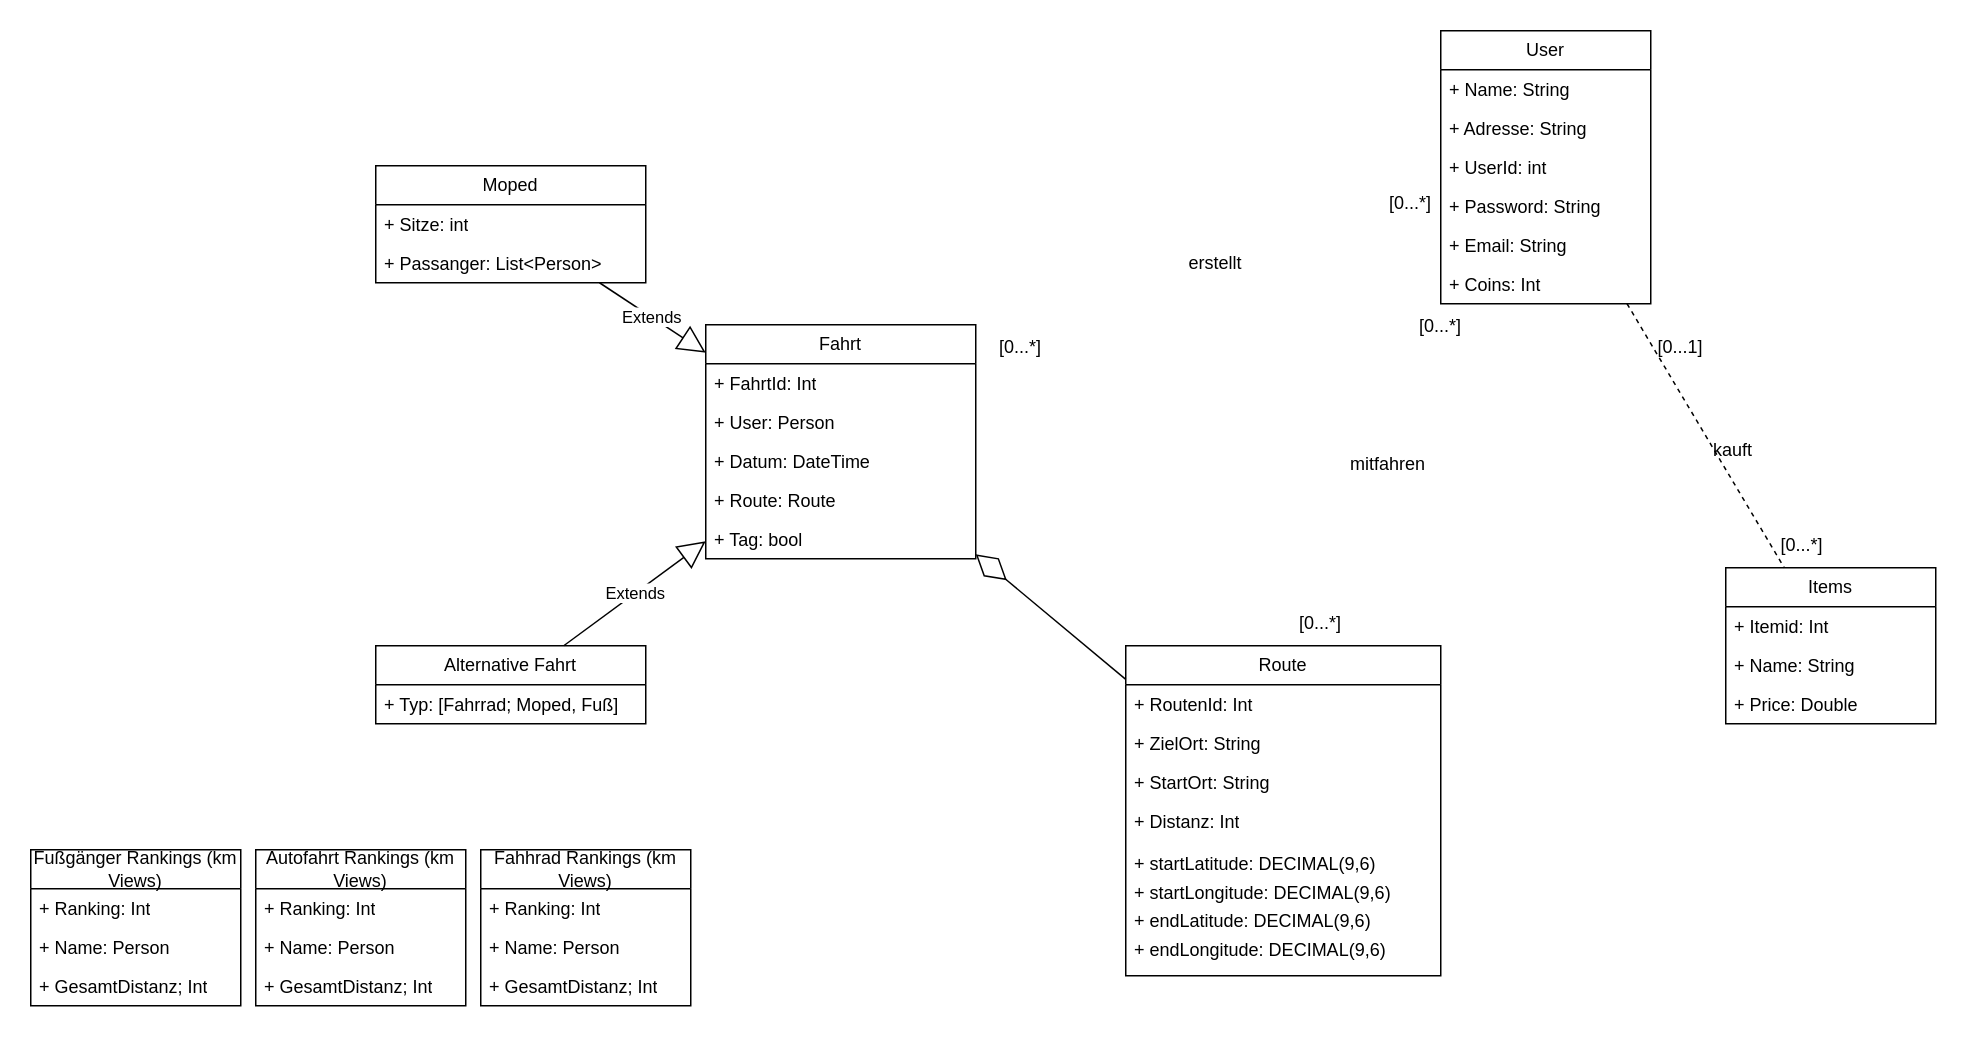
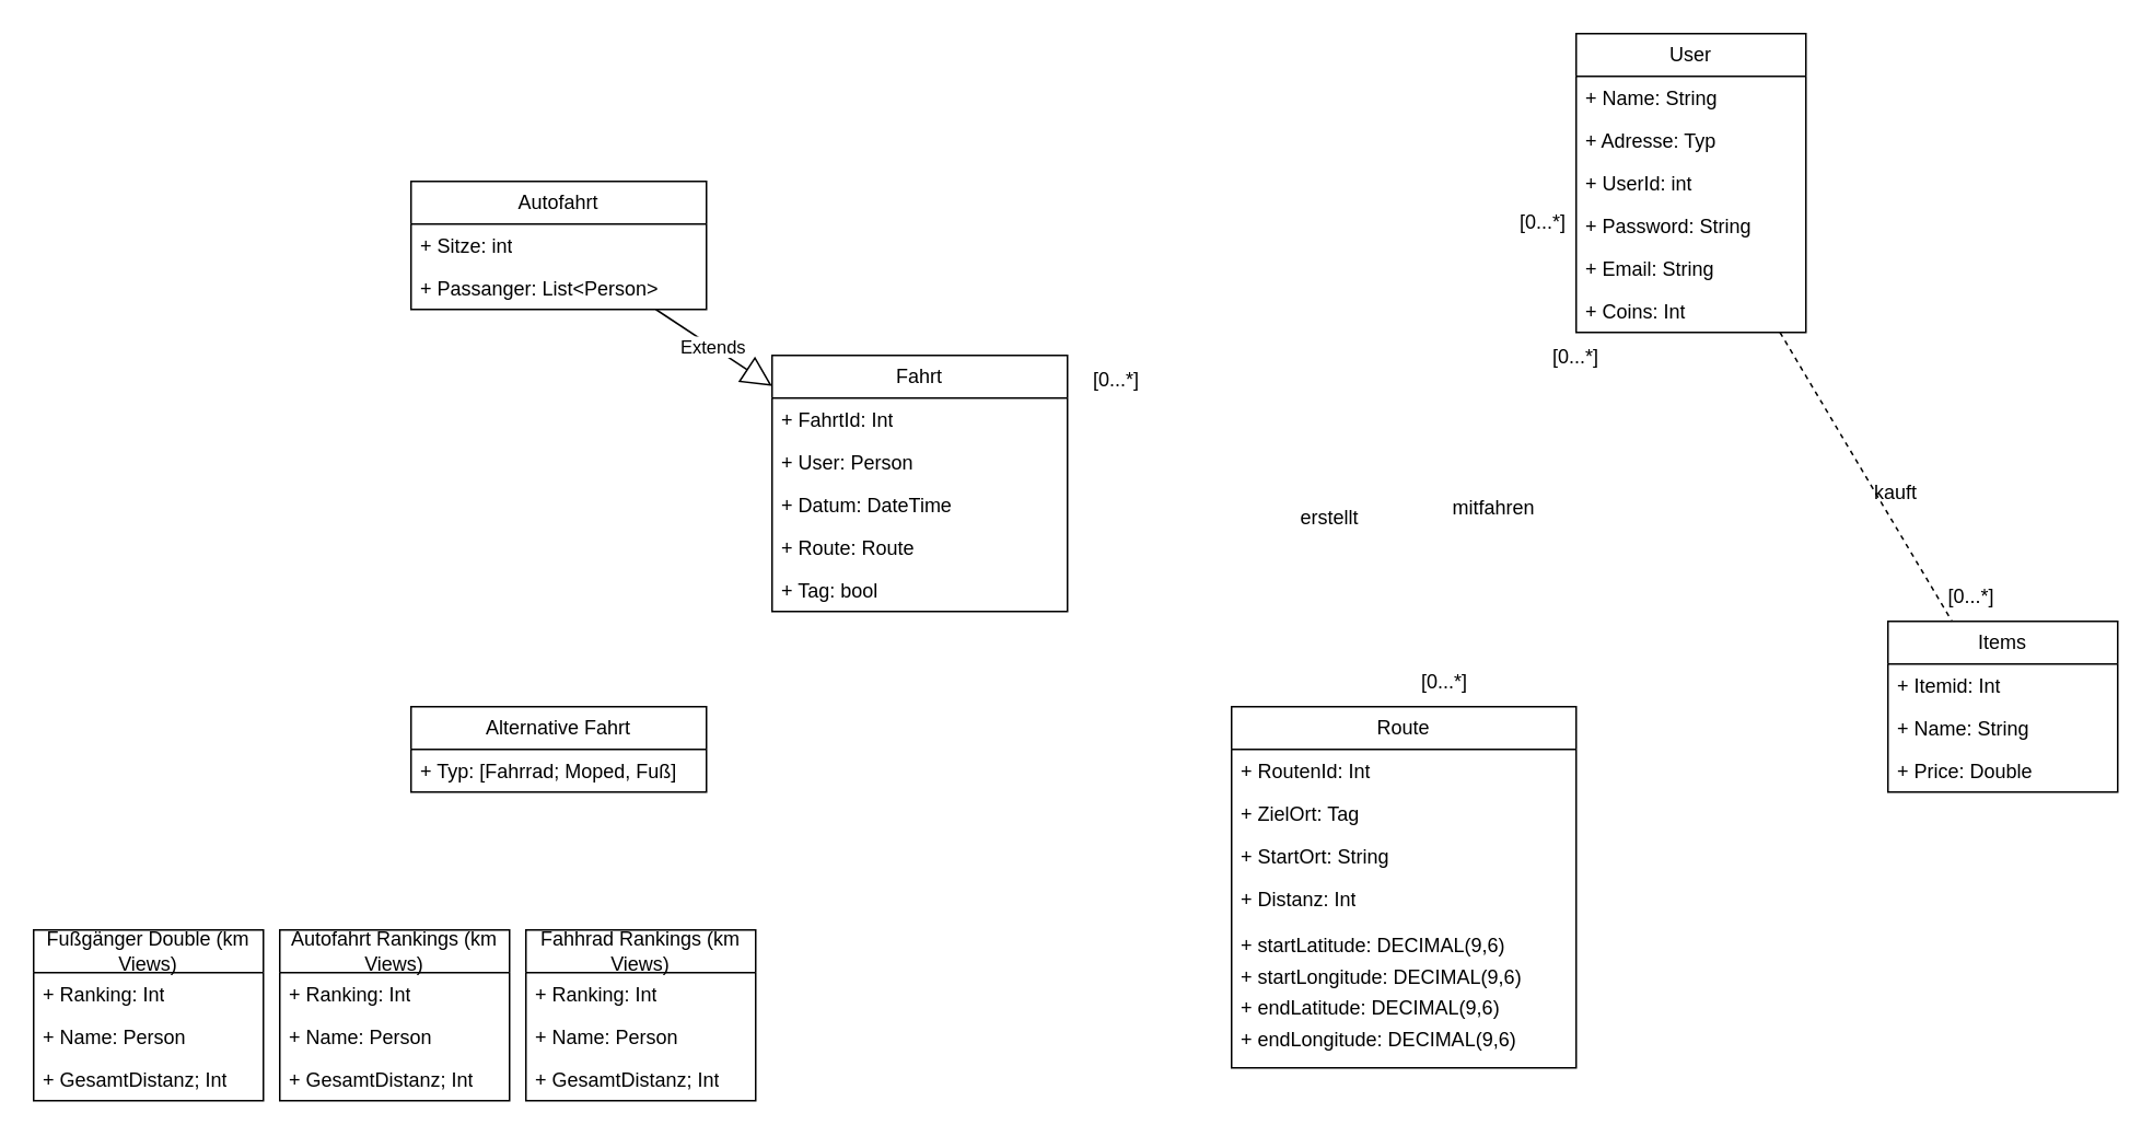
- <mxCell id="4" value="+ Adresse: String" style="text;strokeColor=none;fillColor=none;align=left;verticalAlign=top;spacingLeft=4;spacingRight=4;overflow=hidden;rotatable=0;points=[[0,0.5],[1,0.5]];portConstraint=eastwest;whiteSpace=wrap;html=1;" parent="2" vertex="1"><mxGeometry y="52" width="140" height="26" as="geometry" /></mxCell>
+ <mxCell id="4" value="+ Adresse: Typ" style="text;strokeColor=none;fillColor=none;align=left;verticalAlign=top;spacingLeft=4;spacingRight=4;overflow=hidden;rotatable=0;points=[[0,0.5],[1,0.5]];portConstraint=eastwest;whiteSpace=wrap;html=1;" parent="2" vertex="1"><mxGeometry y="52" width="140" height="26" as="geometry" /></mxCell>
- <mxCell id="9" value="Moped" style="swimlane;fontStyle=0;childLayout=stackLayout;horizontal=1;startSize=26;fillColor=none;horizontalStack=0;resizeParent=1;resizeParentMax=0;resizeLast=0;collapsible=1;marginBottom=0;whiteSpace=wrap;html=1;" parent="1" vertex="1"><mxGeometry x="250" y="110" width="180" height="78" as="geometry" /></mxCell>
+ <mxCell id="9" value="Autofahrt" style="swimlane;fontStyle=0;childLayout=stackLayout;horizontal=1;startSize=26;fillColor=none;horizontalStack=0;resizeParent=1;resizeParentMax=0;resizeLast=0;collapsible=1;marginBottom=0;whiteSpace=wrap;html=1;" parent="1" vertex="1"><mxGeometry x="250" y="110" width="180" height="78" as="geometry" /></mxCell>
- <mxCell id="45" value="erstellt" style="text;html=1;align=center;verticalAlign=middle;whiteSpace=wrap;rounded=0;" parent="1" vertex="1"><mxGeometry x="780" y="160" width="60" height="30" as="geometry" /></mxCell>
+ <mxCell id="45" value="erstellt" style="text;html=1;align=center;verticalAlign=middle;whiteSpace=wrap;rounded=0;" parent="1" vertex="1"><mxGeometry x="780" y="300" width="60" height="30" as="geometry" /></mxCell>
- <mxCell id="49" value="[0...1]" style="text;html=1;align=center;verticalAlign=middle;whiteSpace=wrap;rounded=0;" vertex="1" parent="1"><mxGeometry x="1090" y="216" width="60" height="30" as="geometry" /></mxCell>
- <mxCell id="52" value="mitfahren" style="text;html=1;align=center;verticalAlign=middle;whiteSpace=wrap;rounded=0;" vertex="1" parent="1"><mxGeometry x="895" y="294" width="60" height="30" as="geometry" /></mxCell>
+ <mxCell id="52" value="mitfahren" style="text;html=1;align=center;verticalAlign=middle;whiteSpace=wrap;rounded=0;" vertex="1" parent="1"><mxGeometry x="880" y="294" width="60" height="30" as="geometry" /></mxCell>
- <mxCell id="43" value="Extends" style="endArrow=block;endSize=16;endFill=0;html=1;rounded=0;" parent="1" source="26" target="36" edge="1"><mxGeometry width="160" relative="1" as="geometry"><mxPoint x="230" y="352" as="sourcePoint" /><mxPoint x="390" y="352" as="targetPoint" /></mxGeometry></mxCell>
- <mxCell id="44" value="" style="endArrow=diamondThin;endFill=0;endSize=24;html=1;rounded=0;" parent="1" source="20" target="36" edge="1"><mxGeometry width="160" relative="1" as="geometry"><mxPoint x="570" y="360" as="sourcePoint" /><mxPoint x="730" y="360" as="targetPoint" /></mxGeometry></mxCell>
- <mxCell id="22" value="+ ZielOrt: String" style="text;strokeColor=none;fillColor=none;align=left;verticalAlign=top;spacingLeft=4;spacingRight=4;overflow=hidden;rotatable=0;points=[[0,0.5],[1,0.5]];portConstraint=eastwest;whiteSpace=wrap;html=1;" parent="20" vertex="1"><mxGeometry y="52" width="210" height="26" as="geometry" /></mxCell>
+ <mxCell id="22" value="+ ZielOrt: Tag" style="text;strokeColor=none;fillColor=none;align=left;verticalAlign=top;spacingLeft=4;spacingRight=4;overflow=hidden;rotatable=0;points=[[0,0.5],[1,0.5]];portConstraint=eastwest;whiteSpace=wrap;html=1;" parent="20" vertex="1"><mxGeometry y="52" width="210" height="26" as="geometry" /></mxCell>
- <mxCell id="12" value="Fußgänger Rankings (km Views)" style="swimlane;fontStyle=0;childLayout=stackLayout;horizontal=1;startSize=26;fillColor=none;horizontalStack=0;resizeParent=1;resizeParentMax=0;resizeLast=0;collapsible=1;marginBottom=0;whiteSpace=wrap;html=1;" parent="1" vertex="1"><mxGeometry x="20" y="566" width="140" height="104" as="geometry" /></mxCell>
+ <mxCell id="12" value="Fußgänger Double (km Views)" style="swimlane;fontStyle=0;childLayout=stackLayout;horizontal=1;startSize=26;fillColor=none;horizontalStack=0;resizeParent=1;resizeParentMax=0;resizeLast=0;collapsible=1;marginBottom=0;whiteSpace=wrap;html=1;" parent="1" vertex="1"><mxGeometry x="20" y="566" width="140" height="104" as="geometry" /></mxCell>
